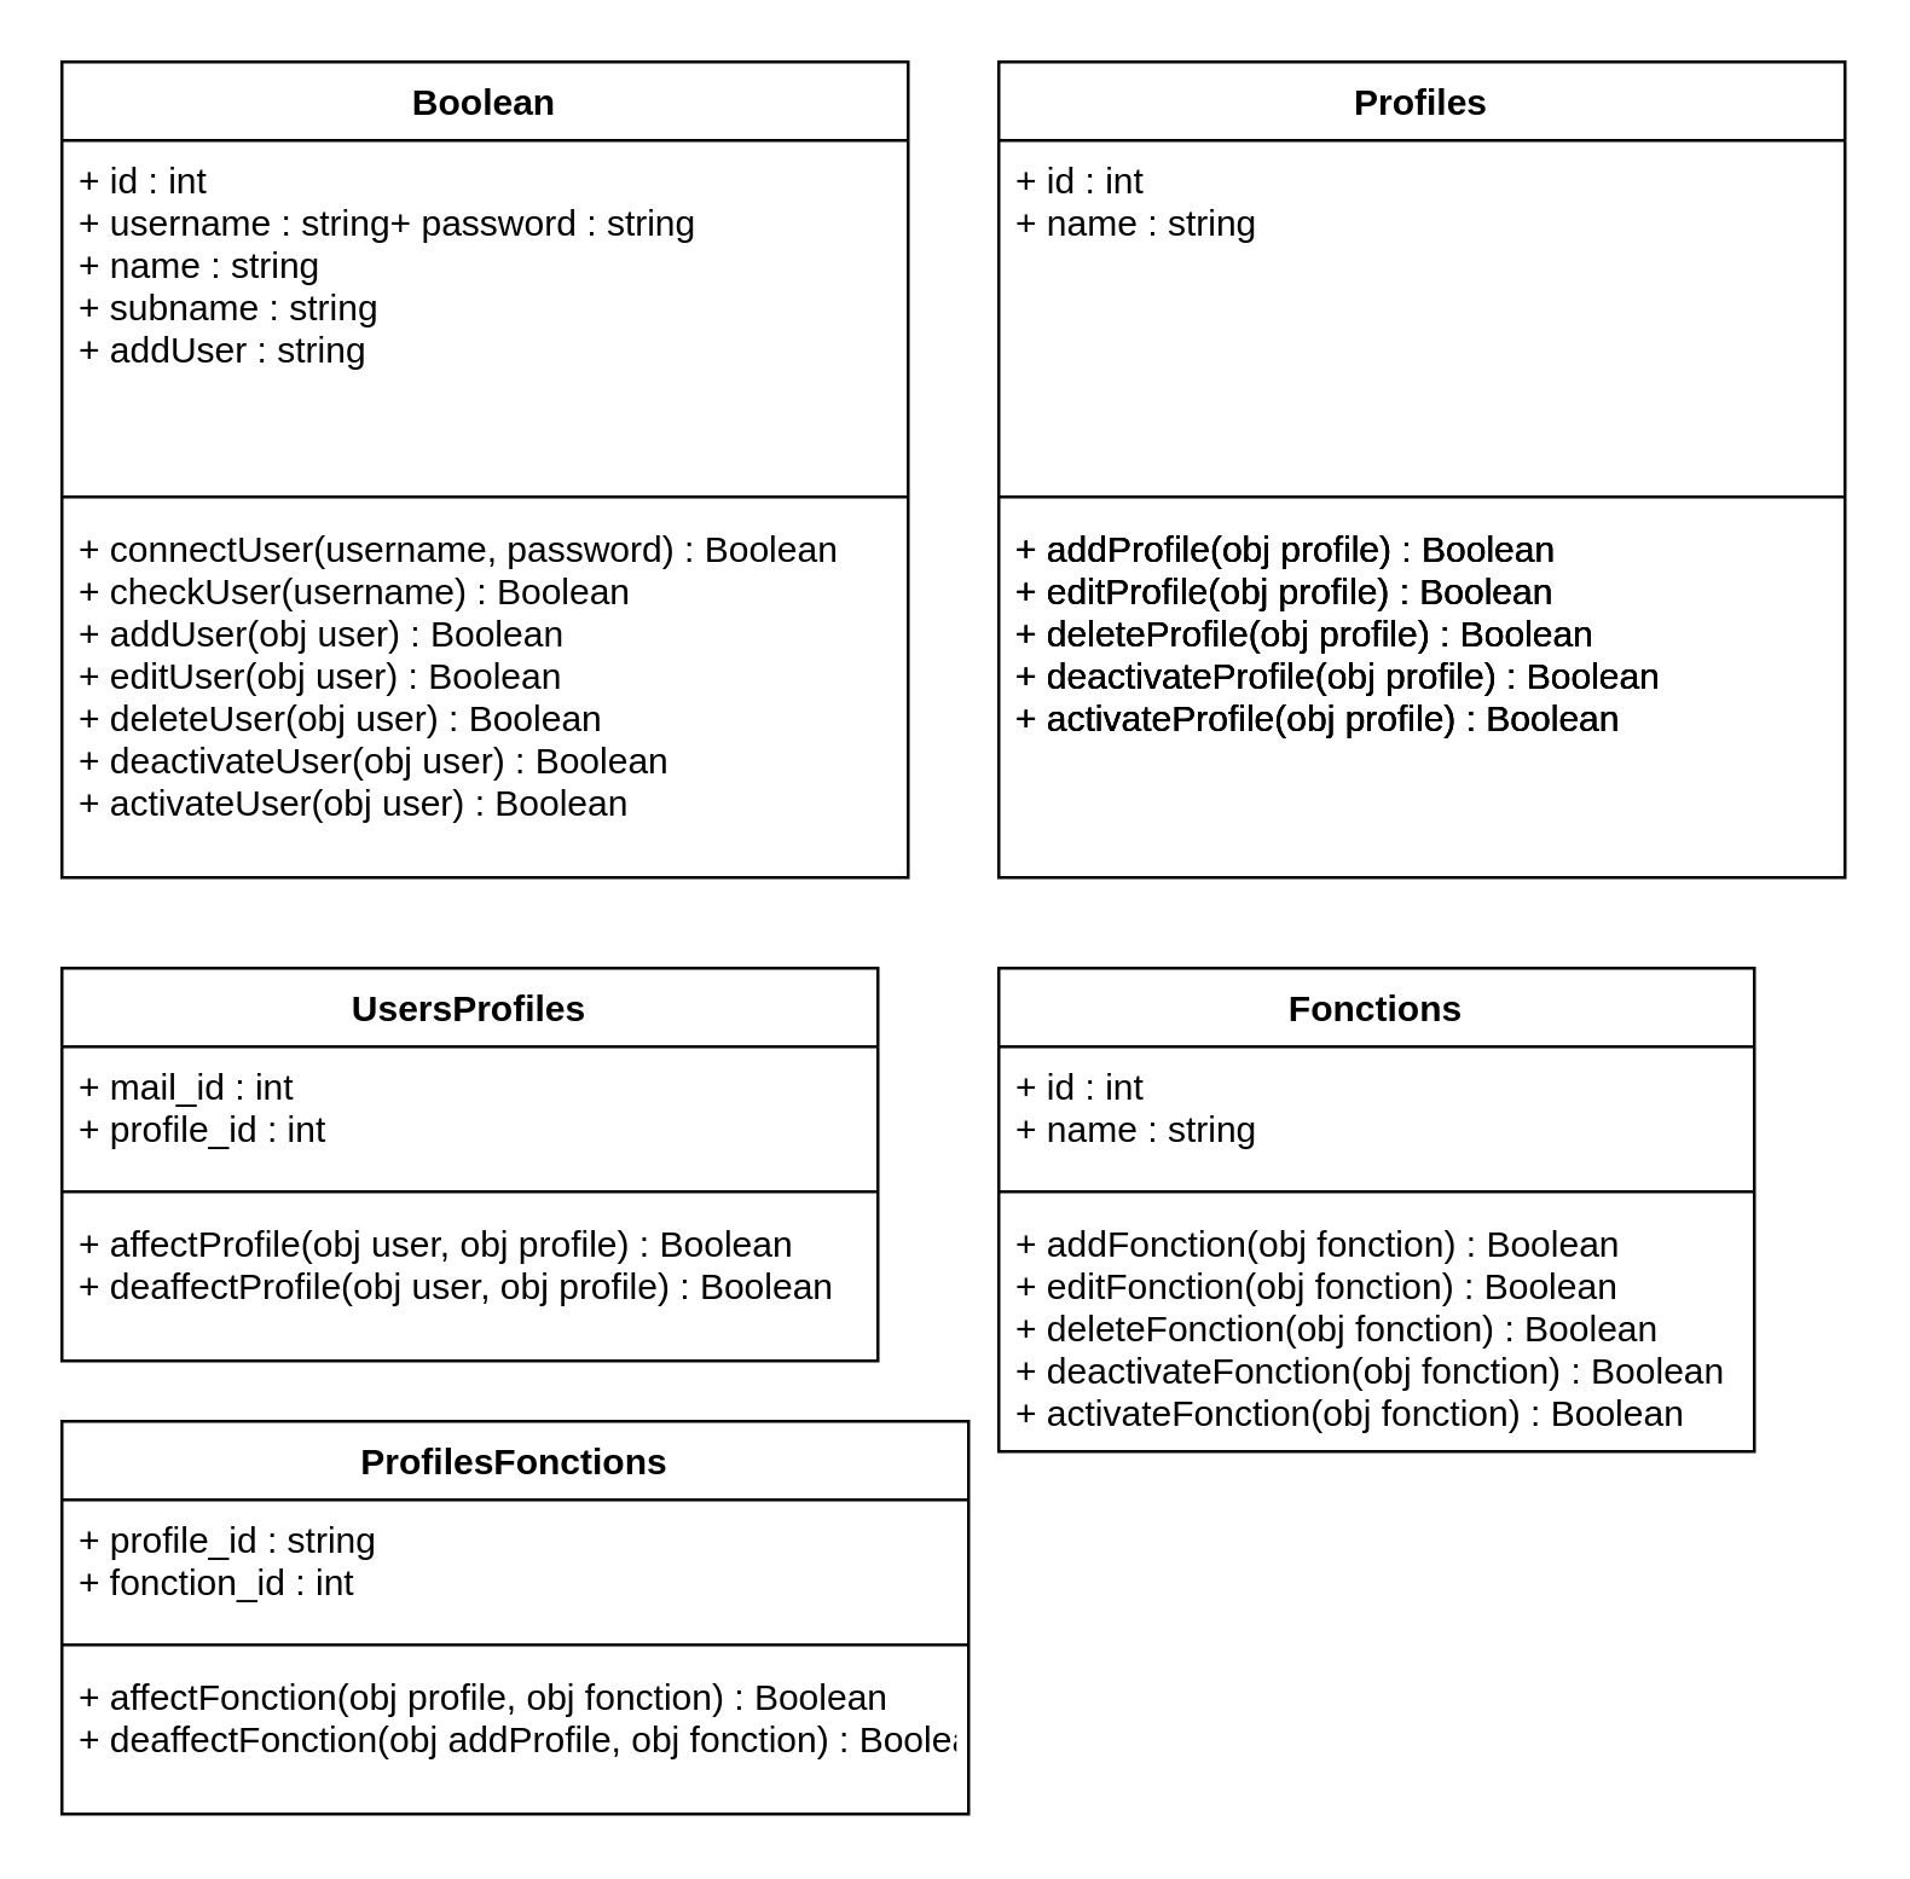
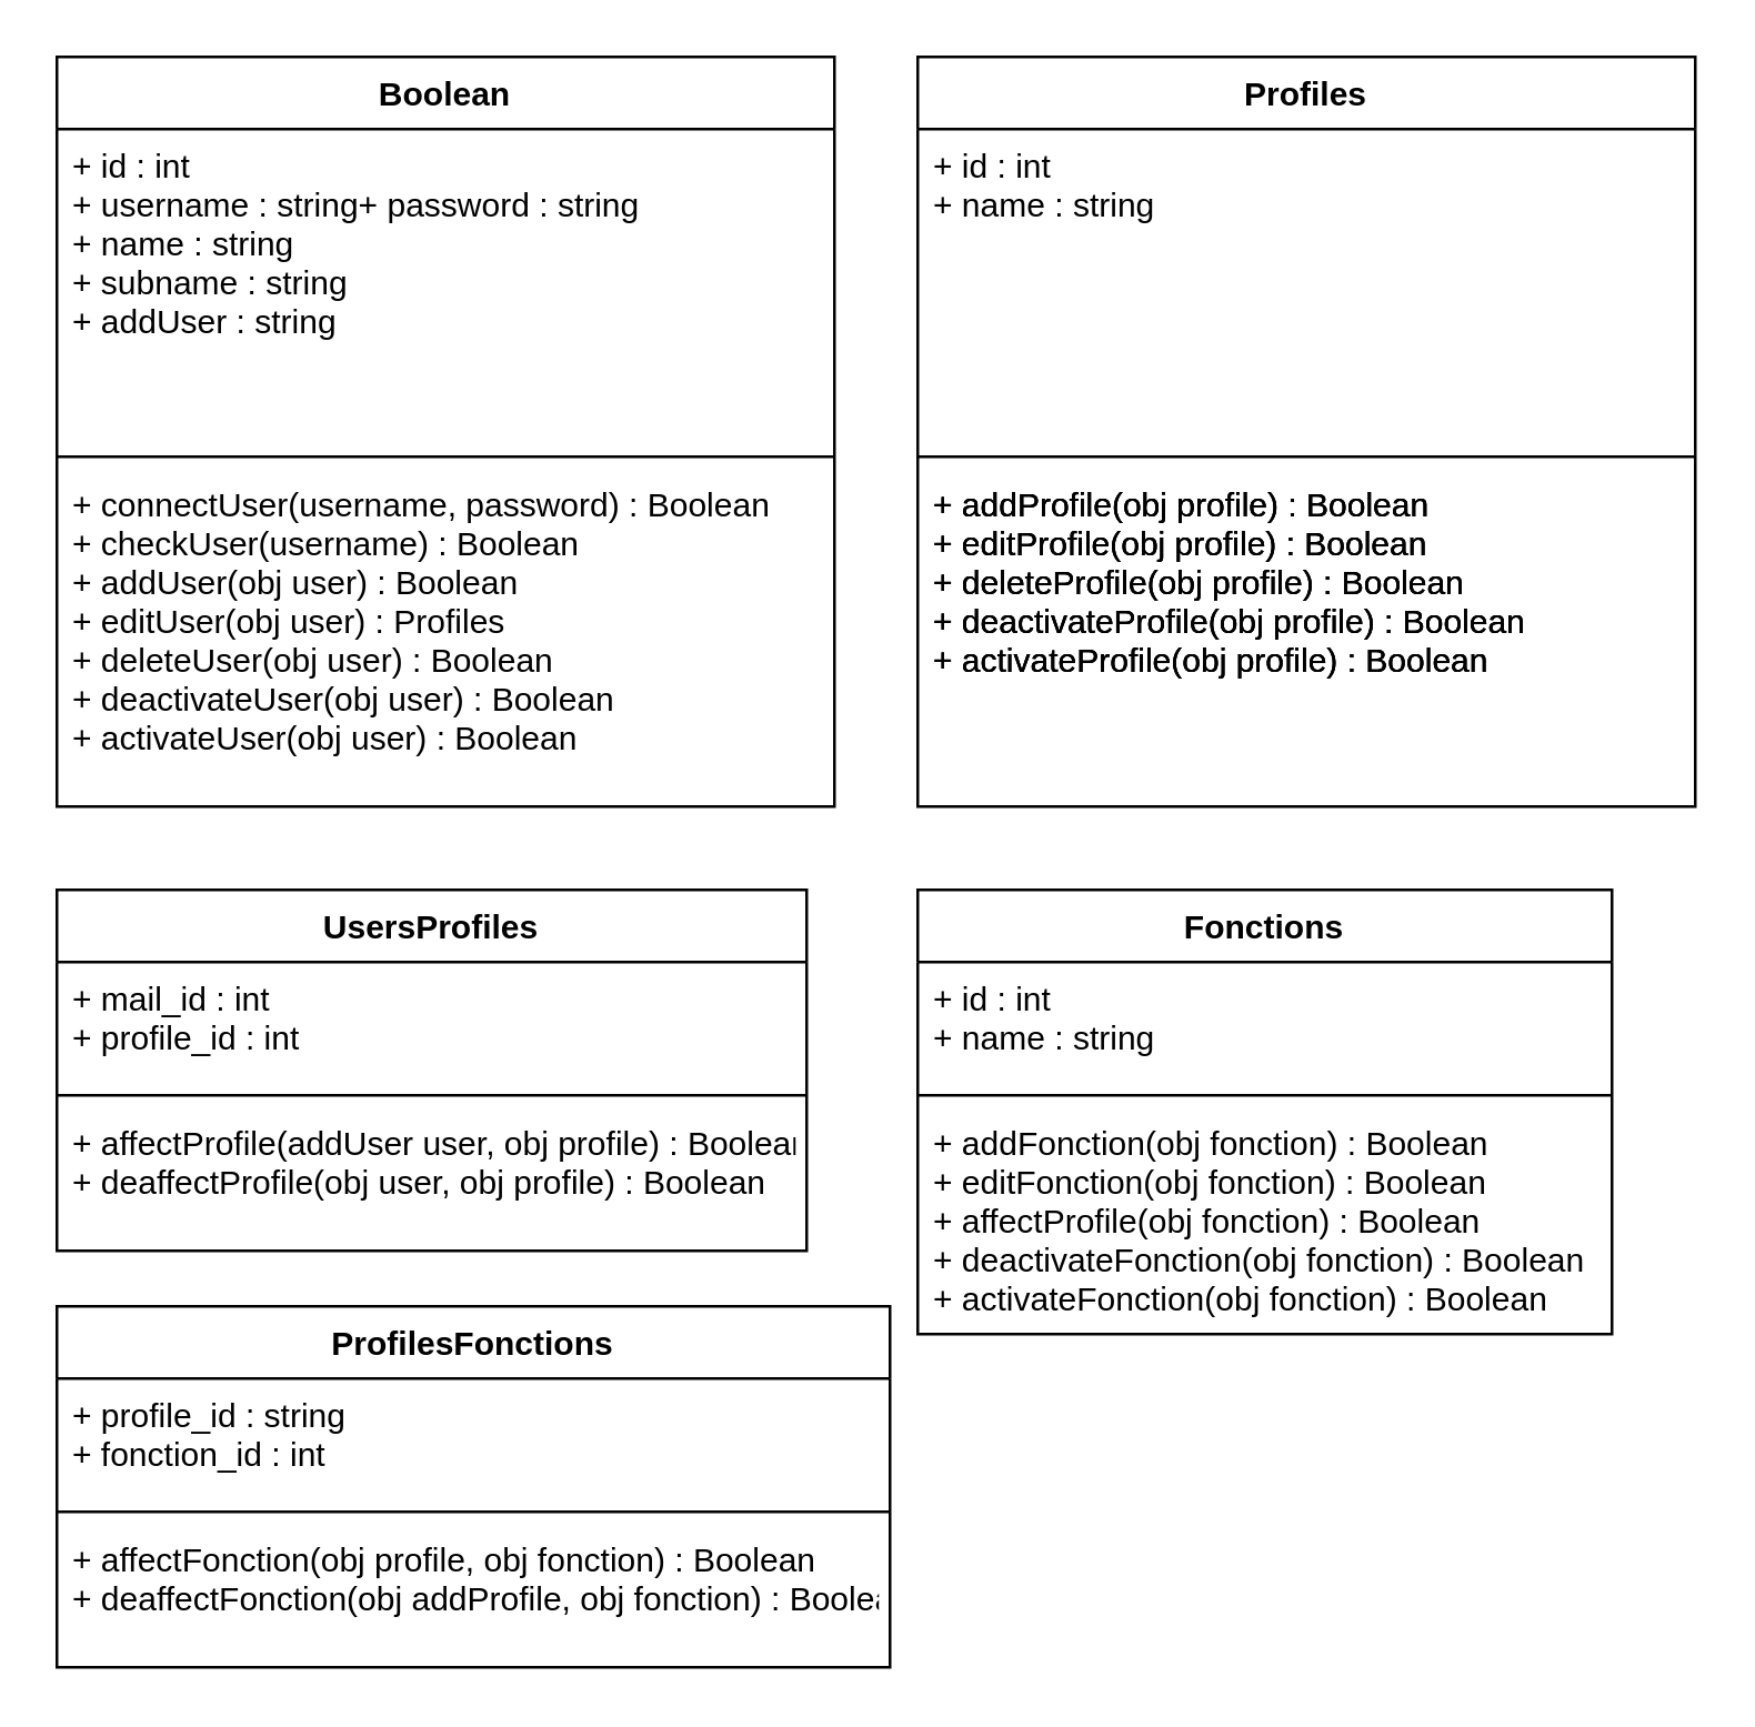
- <mxCell id="5" value="+ connectUser(username, password) : Boolean&#10;+ checkUser(username) : Boolean&#10;+ addUser(obj user) : Boolean&#10;+ editUser(obj user) : Boolean&#10;+ deleteUser(obj user) : Boolean&#10;+ deactivateUser(obj user) : Boolean&#10;+ activateUser(obj user) : Boolean" style="text;strokeColor=none;fillColor=none;align=left;verticalAlign=top;spacingLeft=4;spacingRight=4;overflow=hidden;rotatable=0;points=[[0,0.5],[1,0.5]];portConstraint=eastwest;" vertex="1" parent="2"><mxGeometry y="148" width="280" height="122" as="geometry" /></mxCell>
+ <mxCell id="5" value="+ connectUser(username, password) : Boolean&#10;+ checkUser(username) : Boolean&#10;+ addUser(obj user) : Boolean&#10;+ editUser(obj user) : Profiles&#10;+ deleteUser(obj user) : Boolean&#10;+ deactivateUser(obj user) : Boolean&#10;+ activateUser(obj user) : Boolean" style="text;strokeColor=none;fillColor=none;align=left;verticalAlign=top;spacingLeft=4;spacingRight=4;overflow=hidden;rotatable=0;points=[[0,0.5],[1,0.5]];portConstraint=eastwest;" vertex="1" parent="2"><mxGeometry y="148" width="280" height="122" as="geometry" /></mxCell>
- <mxCell id="13" value="+ affectProfile(obj user, obj profile) : Boolean&#10;+ deaffectProfile(obj user, obj profile) : Boolean" style="text;strokeColor=none;fillColor=none;align=left;verticalAlign=top;spacingLeft=4;spacingRight=4;overflow=hidden;rotatable=0;points=[[0,0.5],[1,0.5]];portConstraint=eastwest;" vertex="1" parent="10"><mxGeometry y="78" width="270" height="52" as="geometry" /></mxCell>
+ <mxCell id="13" value="+ affectProfile(addUser user, obj profile) : Boolean&#10;+ deaffectProfile(obj user, obj profile) : Boolean" style="text;strokeColor=none;fillColor=none;align=left;verticalAlign=top;spacingLeft=4;spacingRight=4;overflow=hidden;rotatable=0;points=[[0,0.5],[1,0.5]];portConstraint=eastwest;" vertex="1" parent="10"><mxGeometry y="78" width="270" height="52" as="geometry" /></mxCell>
- <mxCell id="23" value="+ addFonction(obj fonction) : Boolean&#10;+ editFonction(obj fonction) : Boolean&#10;+ deleteFonction(obj fonction) : Boolean&#10;+ deactivateFonction(obj fonction) : Boolean&#10;+ activateFonction(obj fonction) : Boolean" style="text;strokeColor=none;fillColor=none;align=left;verticalAlign=top;spacingLeft=4;spacingRight=4;overflow=hidden;rotatable=0;points=[[0,0.5],[1,0.5]];portConstraint=eastwest;" vertex="1" parent="20"><mxGeometry y="78" width="250" height="82" as="geometry" /></mxCell>
+ <mxCell id="23" value="+ addFonction(obj fonction) : Boolean&#10;+ editFonction(obj fonction) : Boolean&#10;+ affectProfile(obj fonction) : Boolean&#10;+ deactivateFonction(obj fonction) : Boolean&#10;+ activateFonction(obj fonction) : Boolean" style="text;strokeColor=none;fillColor=none;align=left;verticalAlign=top;spacingLeft=4;spacingRight=4;overflow=hidden;rotatable=0;points=[[0,0.5],[1,0.5]];portConstraint=eastwest;" vertex="1" parent="20"><mxGeometry y="78" width="250" height="82" as="geometry" /></mxCell>
